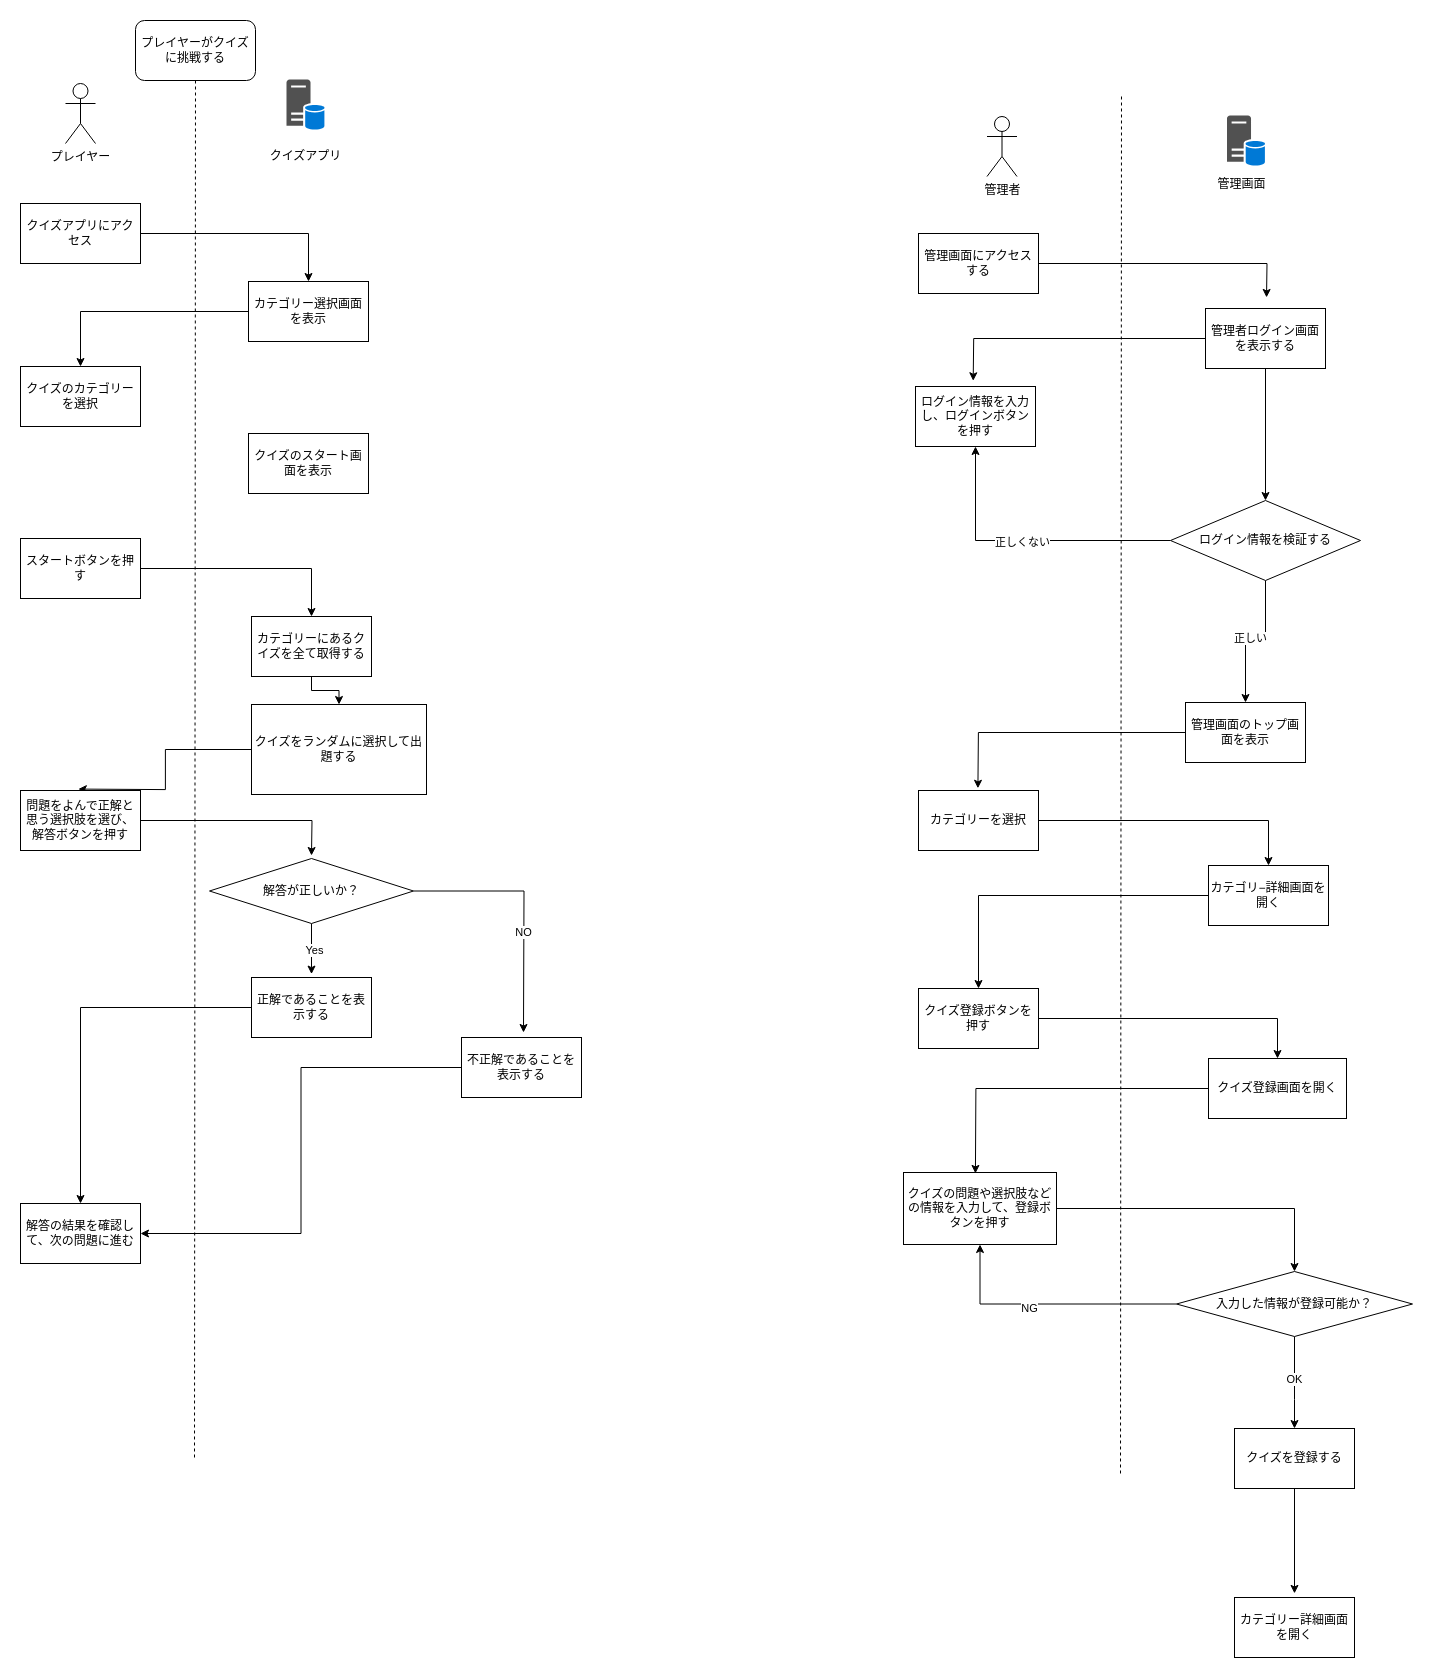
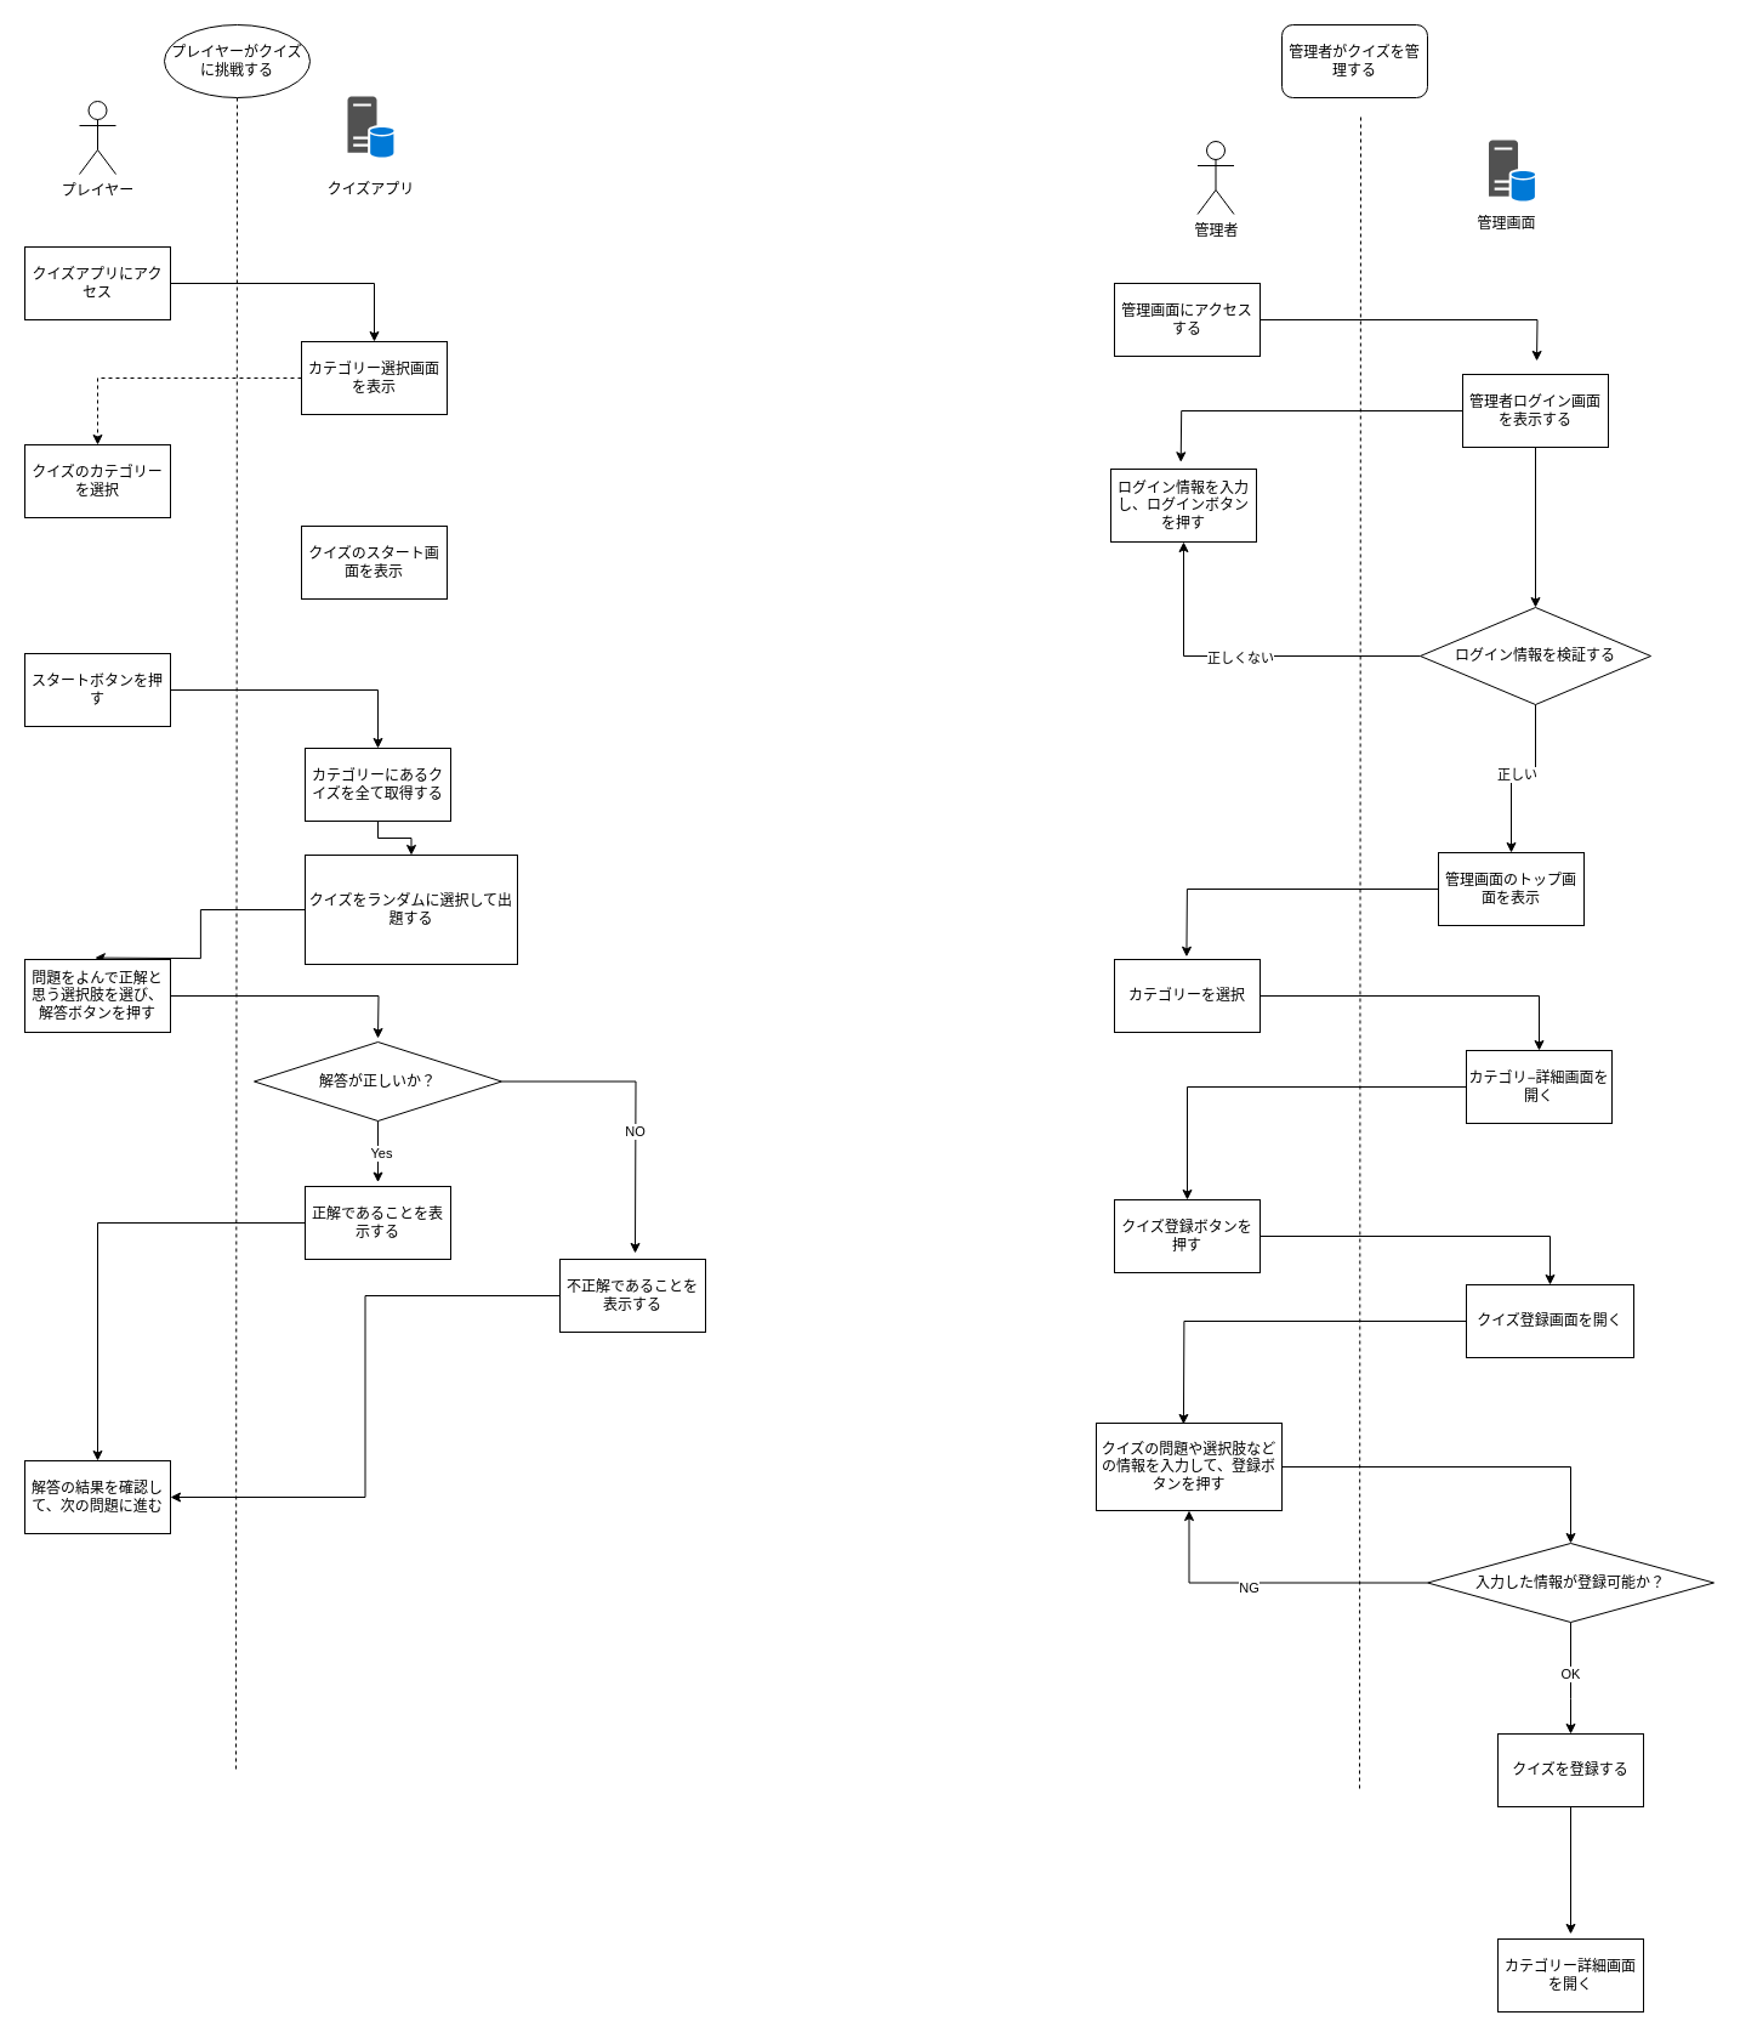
- <mxCell id="3" value="プレイヤーがクイズに挑戦する" style="rounded=1;whiteSpace=wrap;html=1;" vertex="1" parent="1"><mxGeometry x="135" y="20" width="120" height="60" as="geometry" /></mxCell>
+ <mxCell id="3" value="プレイヤーがクイズに挑戦する" style="ellipse;whiteSpace=wrap;html=1;" vertex="1" parent="1"><mxGeometry x="135" y="20" width="120" height="60" as="geometry" /></mxCell>
+ <mxCell id="4" value="管理者がクイズを管理する" style="rounded=1;whiteSpace=wrap;html=1;" vertex="1" parent="1"><mxGeometry x="1056" y="20" width="120" height="60" as="geometry" /></mxCell>
- <mxCell id="10" style="edgeStyle=orthogonalEdgeStyle;rounded=0;html=1;endArrow=classic;endFill=1;" edge="1" parent="1" source="11" target="12"><mxGeometry relative="1" as="geometry" /></mxCell>
+ <mxCell id="10" style="edgeStyle=orthogonalEdgeStyle;rounded=0;html=1;endArrow=classic;endFill=1;dashed=1;" edge="1" parent="1" source="11" target="12"><mxGeometry relative="1" as="geometry" /></mxCell>
